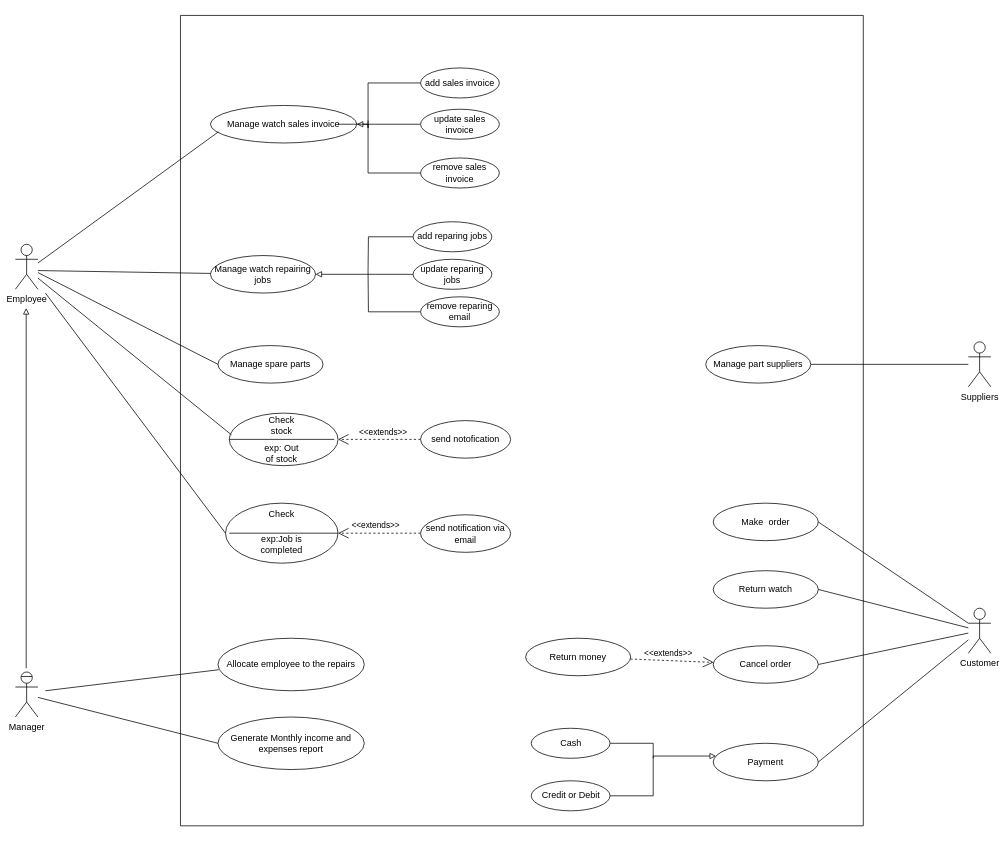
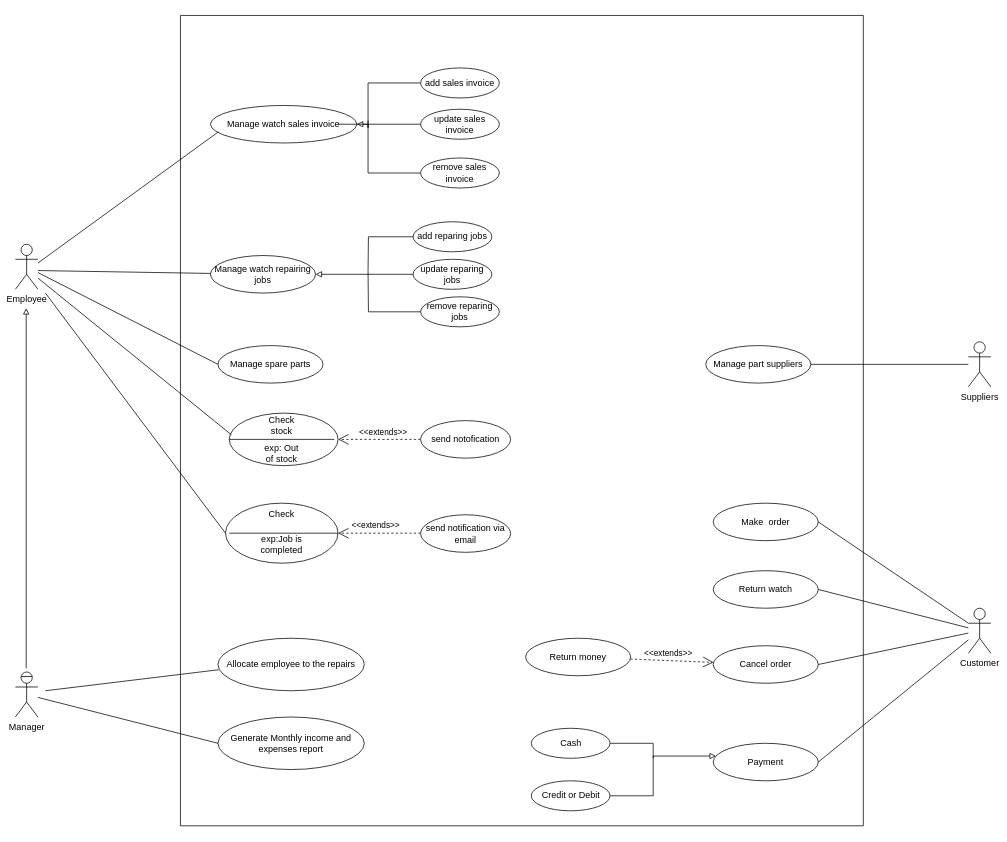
- <mxCell id="22" value="remove reparing email" style="ellipse;whiteSpace=wrap;html=1;" parent="1" vertex="1"><mxGeometry x="560" y="395" width="105" height="40" as="geometry" /></mxCell>
+ <mxCell id="22" value="remove reparing jobs" style="ellipse;whiteSpace=wrap;html=1;" parent="1" vertex="1"><mxGeometry x="560" y="395" width="105" height="40" as="geometry" /></mxCell>
